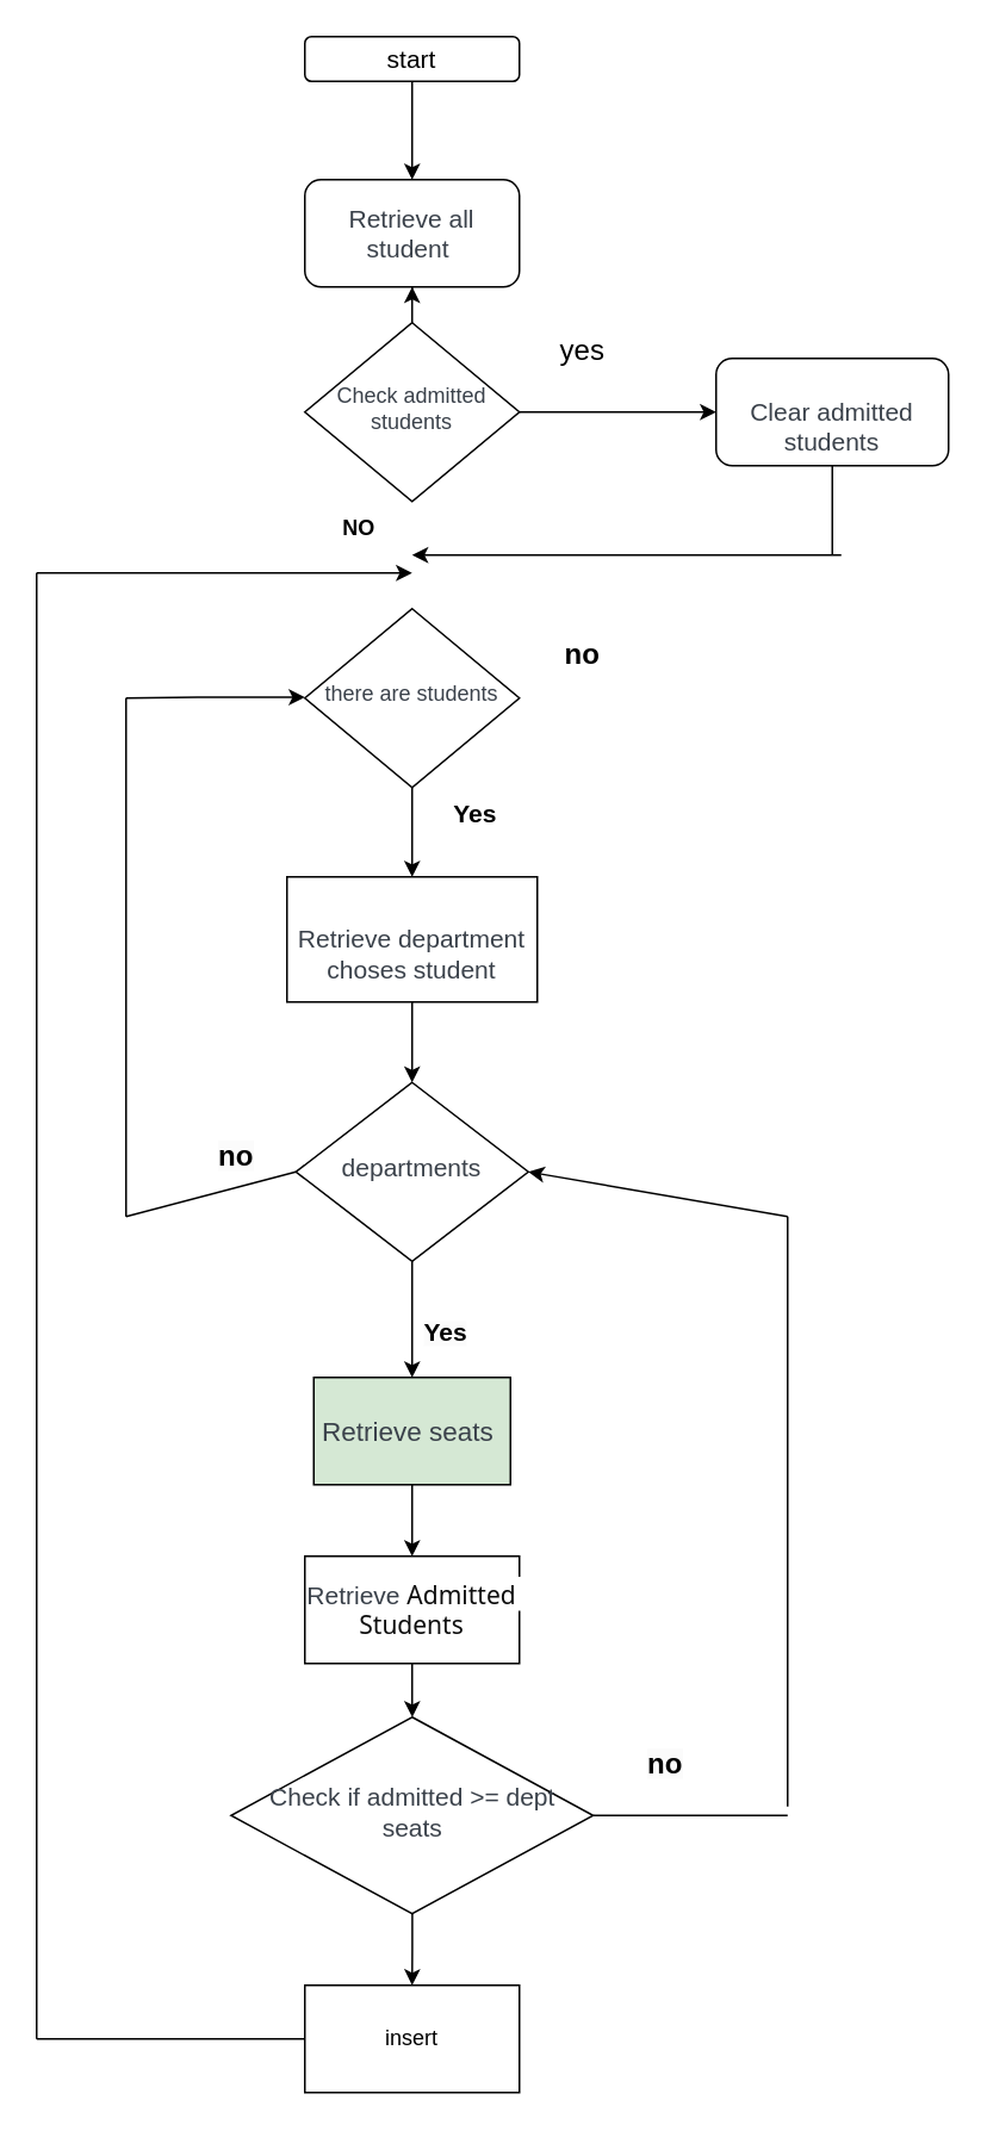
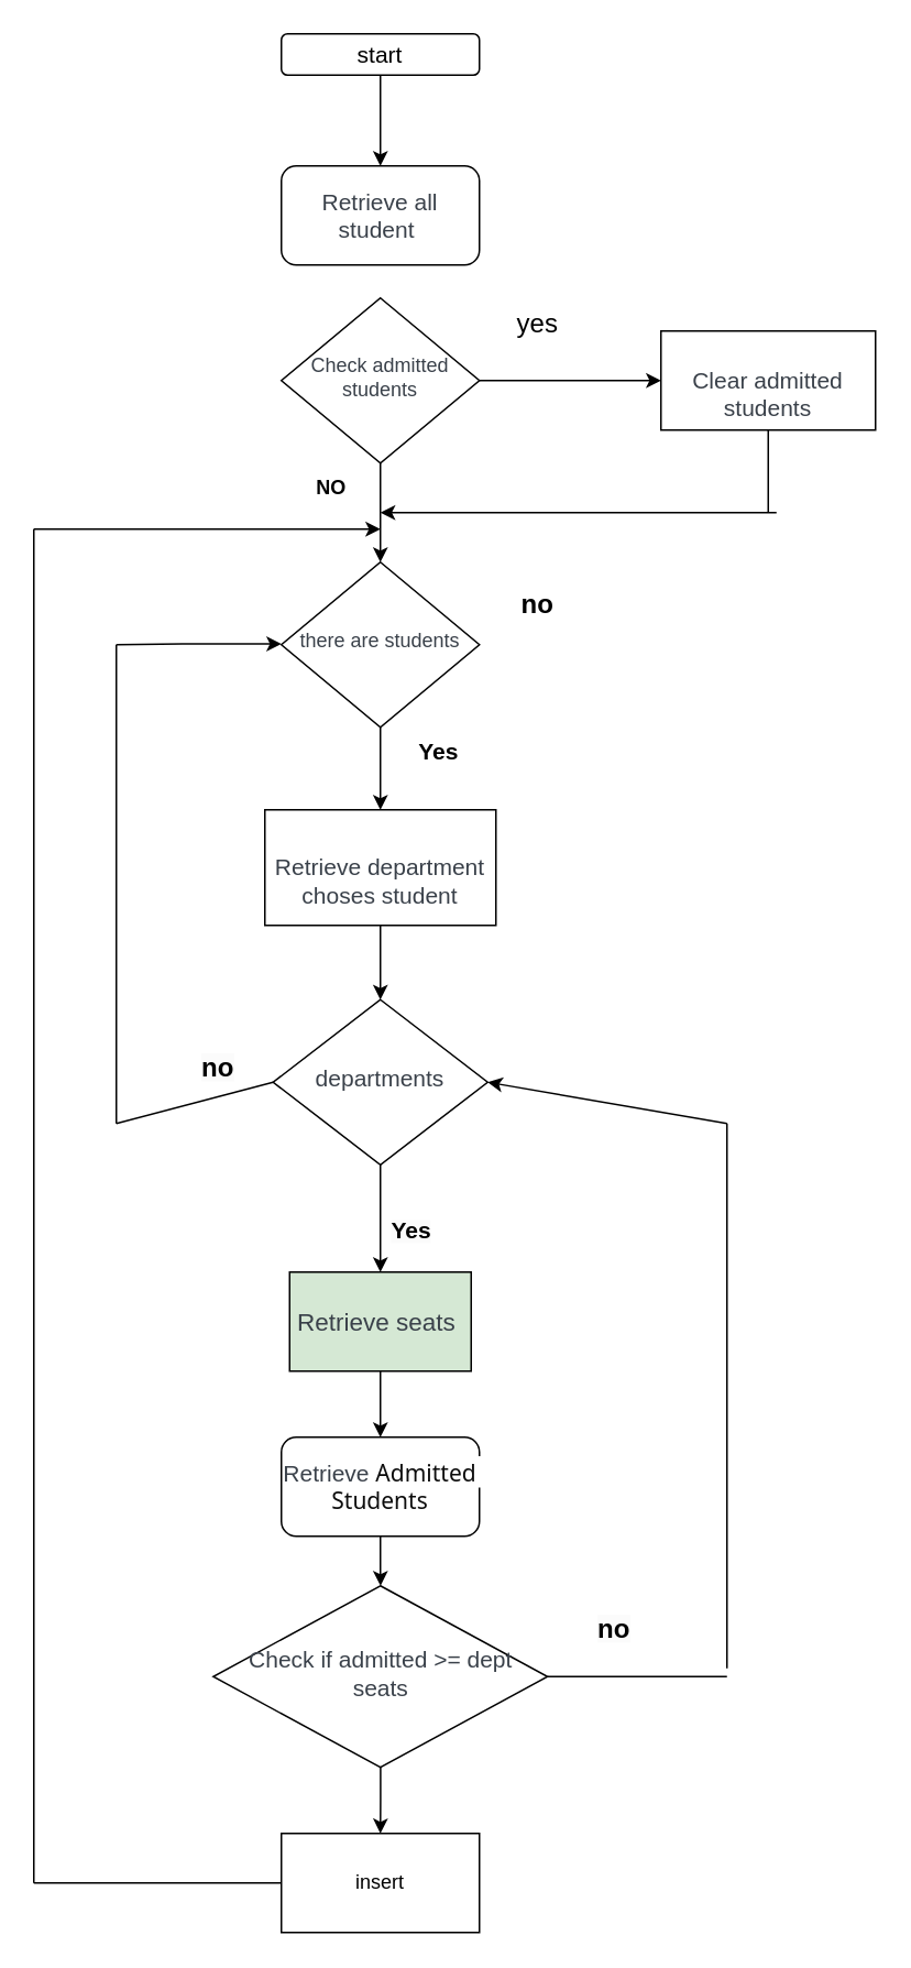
- <mxCell id="5" value="" style="edgeStyle=orthogonalEdgeStyle;rounded=0;orthogonalLoop=1;jettySize=auto;html=1;" edge="1" parent="1" source="6" target="7"><mxGeometry relative="1" as="geometry" /></mxCell>
+ <mxCell id="5" value="" style="edgeStyle=orthogonalEdgeStyle;rounded=0;orthogonalLoop=1;jettySize=auto;html=1;" edge="1" parent="1" source="6" target="12"><mxGeometry relative="1" as="geometry" /></mxCell>
- <mxCell id="8" value="&lt;font style=&quot;font-size: 14px;&quot;&gt;&lt;br&gt;&lt;span data-lucid-content=&quot;{&amp;quot;t&amp;quot;:&amp;quot;Clear admitted students&amp;quot;,&amp;quot;m&amp;quot;:[{&amp;quot;s&amp;quot;:0,&amp;quot;n&amp;quot;:&amp;quot;c&amp;quot;,&amp;quot;v&amp;quot;:&amp;quot;#3a414aff&amp;quot;,&amp;quot;e&amp;quot;:23}]}&quot; data-lucid-type=&quot;application/vnd.lucid.text&quot;&gt;&lt;span style=&quot;color:#3a414a;&quot;&gt;Clear admitted students&lt;/span&gt;&lt;/span&gt;&lt;br&gt;&lt;/font&gt;" style="whiteSpace=wrap;html=1;rounded=1;" vertex="1" parent="1"><mxGeometry x="400" y="200" width="130" height="60" as="geometry" /></mxCell>
+ <mxCell id="8" value="&lt;font style=&quot;font-size: 14px;&quot;&gt;&lt;br&gt;&lt;span data-lucid-content=&quot;{&amp;quot;t&amp;quot;:&amp;quot;Clear admitted students&amp;quot;,&amp;quot;m&amp;quot;:[{&amp;quot;s&amp;quot;:0,&amp;quot;n&amp;quot;:&amp;quot;c&amp;quot;,&amp;quot;v&amp;quot;:&amp;quot;#3a414aff&amp;quot;,&amp;quot;e&amp;quot;:23}]}&quot; data-lucid-type=&quot;application/vnd.lucid.text&quot;&gt;&lt;span style=&quot;color:#3a414a;&quot;&gt;Clear admitted students&lt;/span&gt;&lt;/span&gt;&lt;br&gt;&lt;/font&gt;" style="rounded=0;whiteSpace=wrap;html=1;" vertex="1" parent="1"><mxGeometry x="400" y="200" width="130" height="60" as="geometry" /></mxCell>
- <mxCell id="28" value="&lt;font style=&quot;font-size: 14px;&quot;&gt;&lt;font style=&quot;font-size: 14px;&quot;&gt;&lt;br&gt;&lt;span style=&quot;&quot; data-lucid-content=&quot;{&amp;quot;t&amp;quot;:&amp;quot;Retrieve all student data&amp;quot;,&amp;quot;m&amp;quot;:[{&amp;quot;s&amp;quot;:0,&amp;quot;n&amp;quot;:&amp;quot;c&amp;quot;,&amp;quot;v&amp;quot;:&amp;quot;#3a414aff&amp;quot;,&amp;quot;e&amp;quot;:25}]}&quot; data-lucid-type=&quot;application/vnd.lucid.text&quot;&gt;&lt;span style=&quot;color: rgb(58, 65, 74);&quot;&gt;&lt;font style=&quot;font-size: 14px;&quot;&gt;Retrieve&amp;nbsp;&lt;/font&gt;&lt;/span&gt;&lt;/span&gt;&lt;/font&gt;&lt;span style=&quot;color: rgb(13, 13, 13); font-family: Söhne, ui-sans-serif, system-ui, -apple-system, &amp;quot;Segoe UI&amp;quot;, Roboto, Ubuntu, Cantarell, &amp;quot;Noto Sans&amp;quot;, sans-serif, &amp;quot;Helvetica Neue&amp;quot;, Arial, &amp;quot;Apple Color Emoji&amp;quot;, &amp;quot;Segoe UI Emoji&amp;quot;, &amp;quot;Segoe UI Symbol&amp;quot;, &amp;quot;Noto Color Emoji&amp;quot;; text-align: start; white-space-collapse: preserve; background-color: rgb(255, 255, 255);&quot;&gt;&lt;font style=&quot;font-size: 14px;&quot;&gt;Admitted Students&lt;/font&gt;&lt;/span&gt;&lt;/font&gt;&lt;div style=&quot;font-size: 14px;&quot;&gt;&lt;span data-lucid-content=&quot;{&amp;quot;t&amp;quot;:&amp;quot;Retrieve all student data&amp;quot;,&amp;quot;m&amp;quot;:[{&amp;quot;s&amp;quot;:0,&amp;quot;n&amp;quot;:&amp;quot;c&amp;quot;,&amp;quot;v&amp;quot;:&amp;quot;#3a414aff&amp;quot;,&amp;quot;e&amp;quot;:25}]}&quot; data-lucid-type=&quot;application/vnd.lucid.text&quot;&gt;&lt;span style=&quot;color: rgb(58, 65, 74);&quot;&gt;&lt;br&gt;&lt;/span&gt;&lt;/span&gt;&lt;/div&gt;" style="rounded=0;whiteSpace=wrap;html=1;" vertex="1" parent="1"><mxGeometry x="170" y="870" width="120" height="60" as="geometry" /></mxCell>
+ <mxCell id="28" value="&lt;font style=&quot;font-size: 14px;&quot;&gt;&lt;font style=&quot;font-size: 14px;&quot;&gt;&lt;br&gt;&lt;span style=&quot;&quot; data-lucid-content=&quot;{&amp;quot;t&amp;quot;:&amp;quot;Retrieve all student data&amp;quot;,&amp;quot;m&amp;quot;:[{&amp;quot;s&amp;quot;:0,&amp;quot;n&amp;quot;:&amp;quot;c&amp;quot;,&amp;quot;v&amp;quot;:&amp;quot;#3a414aff&amp;quot;,&amp;quot;e&amp;quot;:25}]}&quot; data-lucid-type=&quot;application/vnd.lucid.text&quot;&gt;&lt;span style=&quot;color: rgb(58, 65, 74);&quot;&gt;&lt;font style=&quot;font-size: 14px;&quot;&gt;Retrieve&amp;nbsp;&lt;/font&gt;&lt;/span&gt;&lt;/span&gt;&lt;/font&gt;&lt;span style=&quot;color: rgb(13, 13, 13); font-family: Söhne, ui-sans-serif, system-ui, -apple-system, &amp;quot;Segoe UI&amp;quot;, Roboto, Ubuntu, Cantarell, &amp;quot;Noto Sans&amp;quot;, sans-serif, &amp;quot;Helvetica Neue&amp;quot;, Arial, &amp;quot;Apple Color Emoji&amp;quot;, &amp;quot;Segoe UI Emoji&amp;quot;, &amp;quot;Segoe UI Symbol&amp;quot;, &amp;quot;Noto Color Emoji&amp;quot;; text-align: start; white-space-collapse: preserve; background-color: rgb(255, 255, 255);&quot;&gt;&lt;font style=&quot;font-size: 14px;&quot;&gt;Admitted Students&lt;/font&gt;&lt;/span&gt;&lt;/font&gt;&lt;div style=&quot;font-size: 14px;&quot;&gt;&lt;span data-lucid-content=&quot;{&amp;quot;t&amp;quot;:&amp;quot;Retrieve all student data&amp;quot;,&amp;quot;m&amp;quot;:[{&amp;quot;s&amp;quot;:0,&amp;quot;n&amp;quot;:&amp;quot;c&amp;quot;,&amp;quot;v&amp;quot;:&amp;quot;#3a414aff&amp;quot;,&amp;quot;e&amp;quot;:25}]}&quot; data-lucid-type=&quot;application/vnd.lucid.text&quot;&gt;&lt;span style=&quot;color: rgb(58, 65, 74);&quot;&gt;&lt;br&gt;&lt;/span&gt;&lt;/span&gt;&lt;/div&gt;" style="whiteSpace=wrap;html=1;rounded=1;" vertex="1" parent="1"><mxGeometry x="170" y="870" width="120" height="60" as="geometry" /></mxCell>
